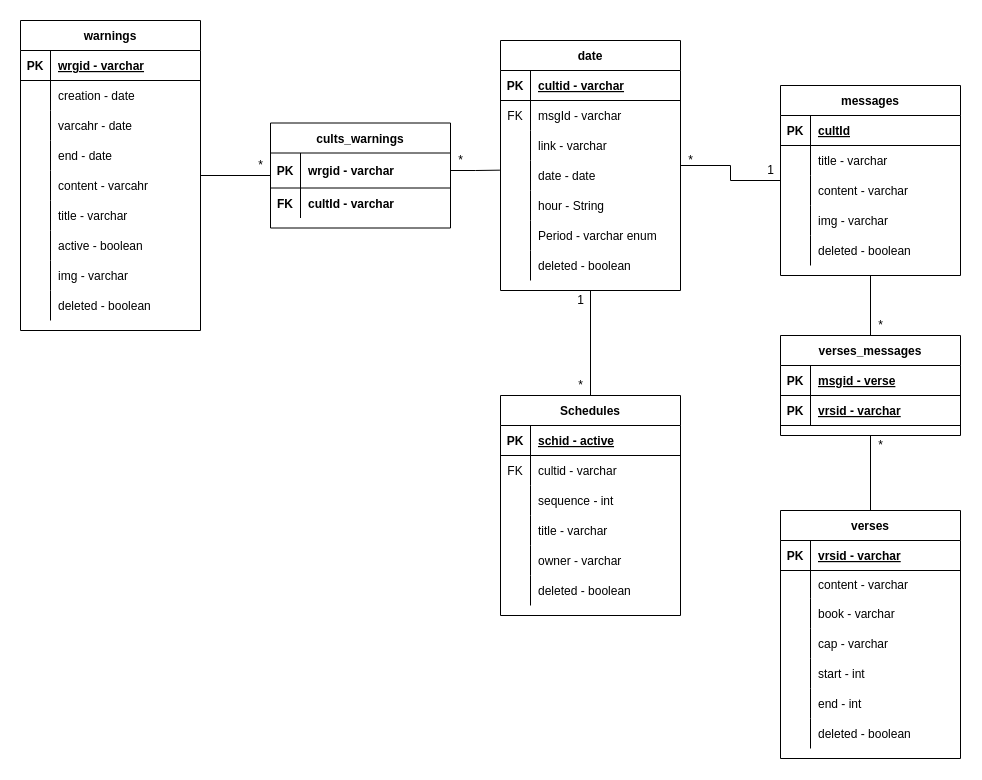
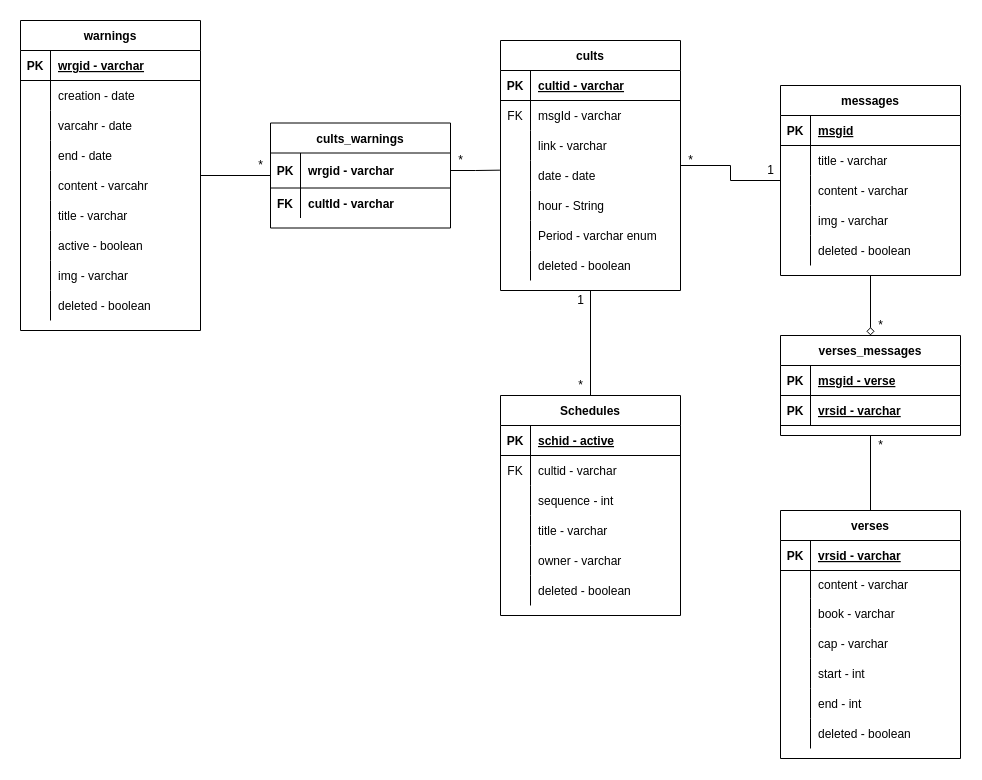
- <mxCell id="44" value="date" style="shape=table;startSize=30;container=1;collapsible=1;childLayout=tableLayout;fixedRows=1;rowLines=0;fontStyle=1;align=center;resizeLast=1;" parent="1" vertex="1"><mxGeometry x="500" y="40" width="180" height="250" as="geometry" /></mxCell>
+ <mxCell id="44" value="cults" style="shape=table;startSize=30;container=1;collapsible=1;childLayout=tableLayout;fixedRows=1;rowLines=0;fontStyle=1;align=center;resizeLast=1;" parent="1" vertex="1"><mxGeometry x="500" y="40" width="180" height="250" as="geometry" /></mxCell>
- <mxCell id="76" value="cultId" style="shape=partialRectangle;connectable=0;fillColor=none;top=0;left=0;bottom=0;right=0;align=left;spacingLeft=6;fontStyle=5;overflow=hidden;" parent="74" vertex="1"><mxGeometry x="30" width="150" height="30" as="geometry" /></mxCell>
+ <mxCell id="76" value="msgid" style="shape=partialRectangle;connectable=0;fillColor=none;top=0;left=0;bottom=0;right=0;align=left;spacingLeft=6;fontStyle=5;overflow=hidden;" parent="74" vertex="1"><mxGeometry x="30" width="150" height="30" as="geometry" /></mxCell>
- <mxCell id="39" value="" style="edgeStyle=orthogonalEdgeStyle;rounded=0;orthogonalLoop=1;jettySize=auto;html=1;endArrow=none;endFill=0;" parent="1" source="73" target="89" edge="1"><mxGeometry relative="1" as="geometry" /></mxCell>
+ <mxCell id="39" value="" style="edgeStyle=orthogonalEdgeStyle;rounded=0;orthogonalLoop=1;jettySize=auto;html=1;endArrow=diamond;endFill=0;" parent="1" source="73" target="89" edge="1"><mxGeometry relative="1" as="geometry" /></mxCell>
